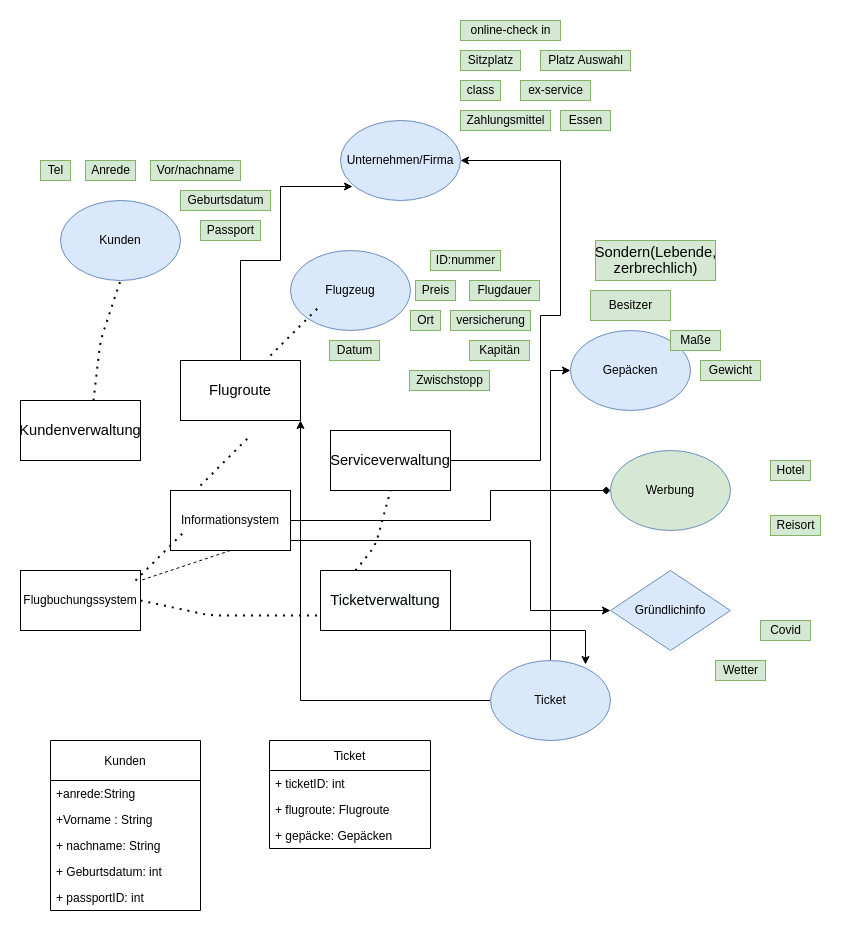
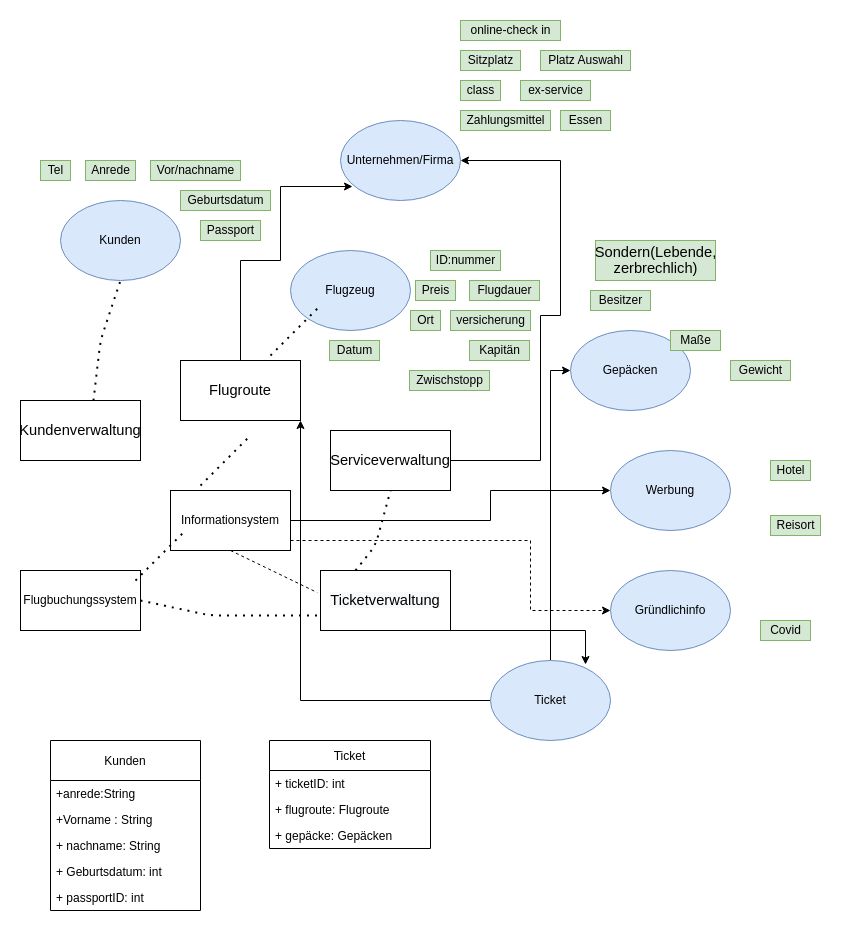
- <mxCell id="39" value="Besitzer" style="text;html=1;align=center;verticalAlign=middle;resizable=0;points=[];autosize=1;strokeColor=#82b366;fillColor=#d5e8d4;" vertex="1" parent="1"><mxGeometry x="590" y="290" width="80" height="30" as="geometry" /></mxCell>
+ <mxCell id="39" value="Besitzer" style="text;html=1;align=center;verticalAlign=middle;resizable=0;points=[];autosize=1;strokeColor=#82b366;fillColor=#d5e8d4;" vertex="1" parent="1"><mxGeometry x="590" y="290" width="60" height="20" as="geometry" /></mxCell>
- <mxCell id="41" value="Gewicht" style="text;html=1;align=center;verticalAlign=middle;resizable=0;points=[];autosize=1;strokeColor=#82b366;fillColor=#d5e8d4;" vertex="1" parent="1"><mxGeometry x="700" y="360" width="60" height="20" as="geometry" /></mxCell>
+ <mxCell id="41" value="Gewicht" style="text;html=1;align=center;verticalAlign=middle;resizable=0;points=[];autosize=1;strokeColor=#82b366;fillColor=#d5e8d4;" vertex="1" parent="1"><mxGeometry x="730" y="360" width="60" height="20" as="geometry" /></mxCell>
- <mxCell id="11" style="edgeStyle=orthogonalEdgeStyle;rounded=0;orthogonalLoop=1;jettySize=auto;html=1;endArrow=diamond;" edge="1" parent="1" source="12" target="17"><mxGeometry relative="1" as="geometry"><mxPoint x="570" y="500" as="targetPoint" /><Array as="points"><mxPoint x="490" y="520" /><mxPoint x="490" y="490" /></Array></mxGeometry></mxCell>
+ <mxCell id="11" style="edgeStyle=orthogonalEdgeStyle;rounded=0;orthogonalLoop=1;jettySize=auto;html=1;" edge="1" parent="1" source="12" target="17"><mxGeometry relative="1" as="geometry"><mxPoint x="570" y="500" as="targetPoint" /><Array as="points"><mxPoint x="490" y="520" /><mxPoint x="490" y="490" /></Array></mxGeometry></mxCell>
- <mxCell id="17" value="Werbung" style="ellipse;whiteSpace=wrap;html=1;fillColor=#d5e8d4;strokeColor=#6c8ebf;" vertex="1" parent="1"><mxGeometry x="610" y="450" width="120" height="80" as="geometry" /></mxCell>
+ <mxCell id="17" value="Werbung" style="ellipse;whiteSpace=wrap;html=1;fillColor=#dae8fc;strokeColor=#6c8ebf;" vertex="1" parent="1"><mxGeometry x="610" y="450" width="120" height="80" as="geometry" /></mxCell>
- <mxCell id="10" style="edgeStyle=orthogonalEdgeStyle;rounded=0;orthogonalLoop=1;jettySize=auto;html=1;" edge="1" parent="1" source="12" target="18"><mxGeometry relative="1" as="geometry"><mxPoint x="580" y="630" as="targetPoint" /><Array as="points"><mxPoint x="530" y="540" /><mxPoint x="530" y="610" /></Array></mxGeometry></mxCell>
+ <mxCell id="10" style="edgeStyle=orthogonalEdgeStyle;rounded=0;orthogonalLoop=1;jettySize=auto;html=1;dashed=1;" edge="1" parent="1" source="12" target="18"><mxGeometry relative="1" as="geometry"><mxPoint x="580" y="630" as="targetPoint" /><Array as="points"><mxPoint x="530" y="540" /><mxPoint x="530" y="610" /></Array></mxGeometry></mxCell>
- <mxCell id="56" value="" style="endArrow=none;dashed=1;html=1;exitX=0.5;exitY=1;exitDx=0;exitDy=0;" edge="1" parent="1" source="12" target="7"><mxGeometry width="50" height="50" relative="1" as="geometry"><mxPoint x="230" y="600" as="sourcePoint" /><mxPoint x="280" y="550" as="targetPoint" /></mxGeometry></mxCell>
+ <mxCell id="56" value="" style="endArrow=none;dashed=1;html=1;entryX=-0.025;entryY=0.367;entryDx=0;entryDy=0;entryPerimeter=0;exitX=0.5;exitY=1;exitDx=0;exitDy=0;" edge="1" parent="1" source="12" target="4"><mxGeometry width="50" height="50" relative="1" as="geometry"><mxPoint x="230" y="600" as="sourcePoint" /><mxPoint x="280" y="550" as="targetPoint" /></mxGeometry></mxCell>
- <mxCell id="18" value="Gründlichinfo" style="rhombus;whiteSpace=wrap;html=1;fillColor=#dae8fc;strokeColor=#6c8ebf;" vertex="1" parent="1"><mxGeometry x="610" y="570" width="120" height="80" as="geometry" /></mxCell>
+ <mxCell id="18" value="Gründlichinfo" style="ellipse;whiteSpace=wrap;html=1;fillColor=#dae8fc;strokeColor=#6c8ebf;" vertex="1" parent="1"><mxGeometry x="610" y="570" width="120" height="80" as="geometry" /></mxCell>
- <mxCell id="43" value="Wetter" style="text;html=1;align=center;verticalAlign=middle;resizable=0;points=[];autosize=1;strokeColor=#82b366;fillColor=#d5e8d4;" vertex="1" parent="1"><mxGeometry x="715" y="660" width="50" height="20" as="geometry" /></mxCell>
